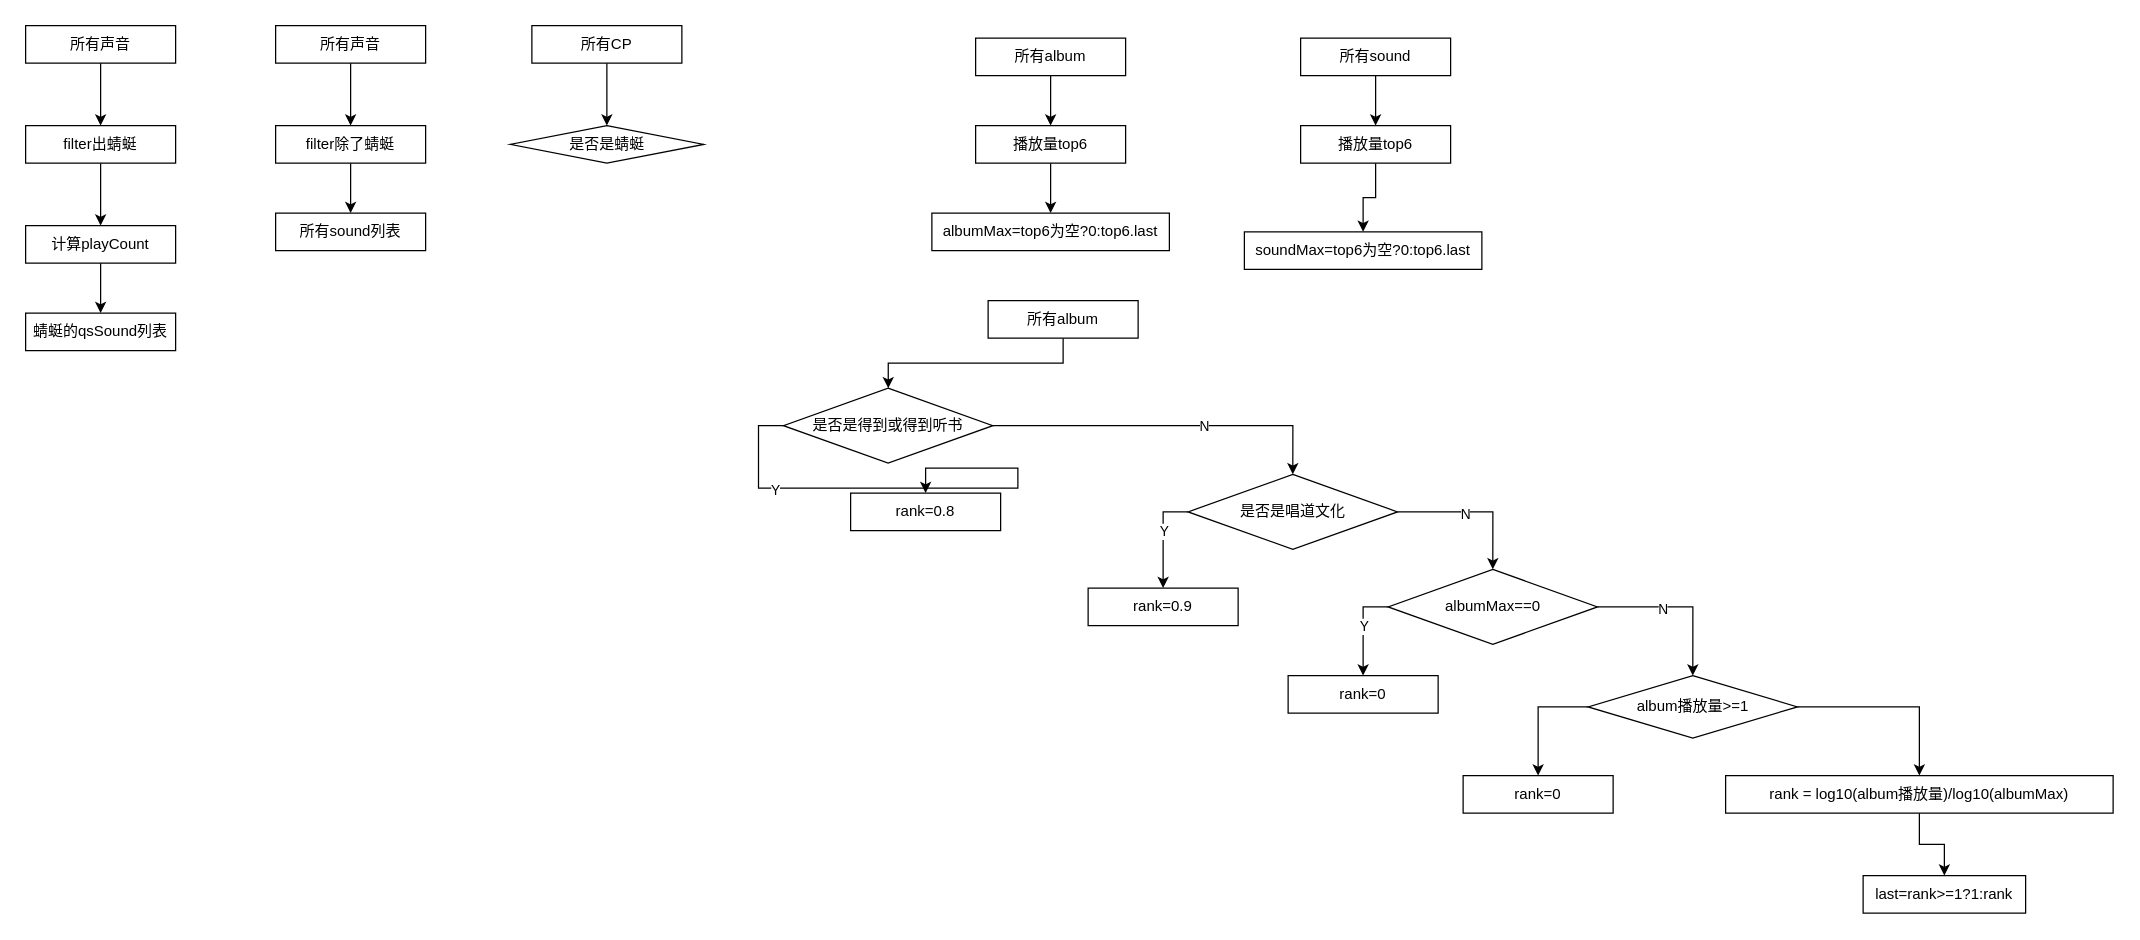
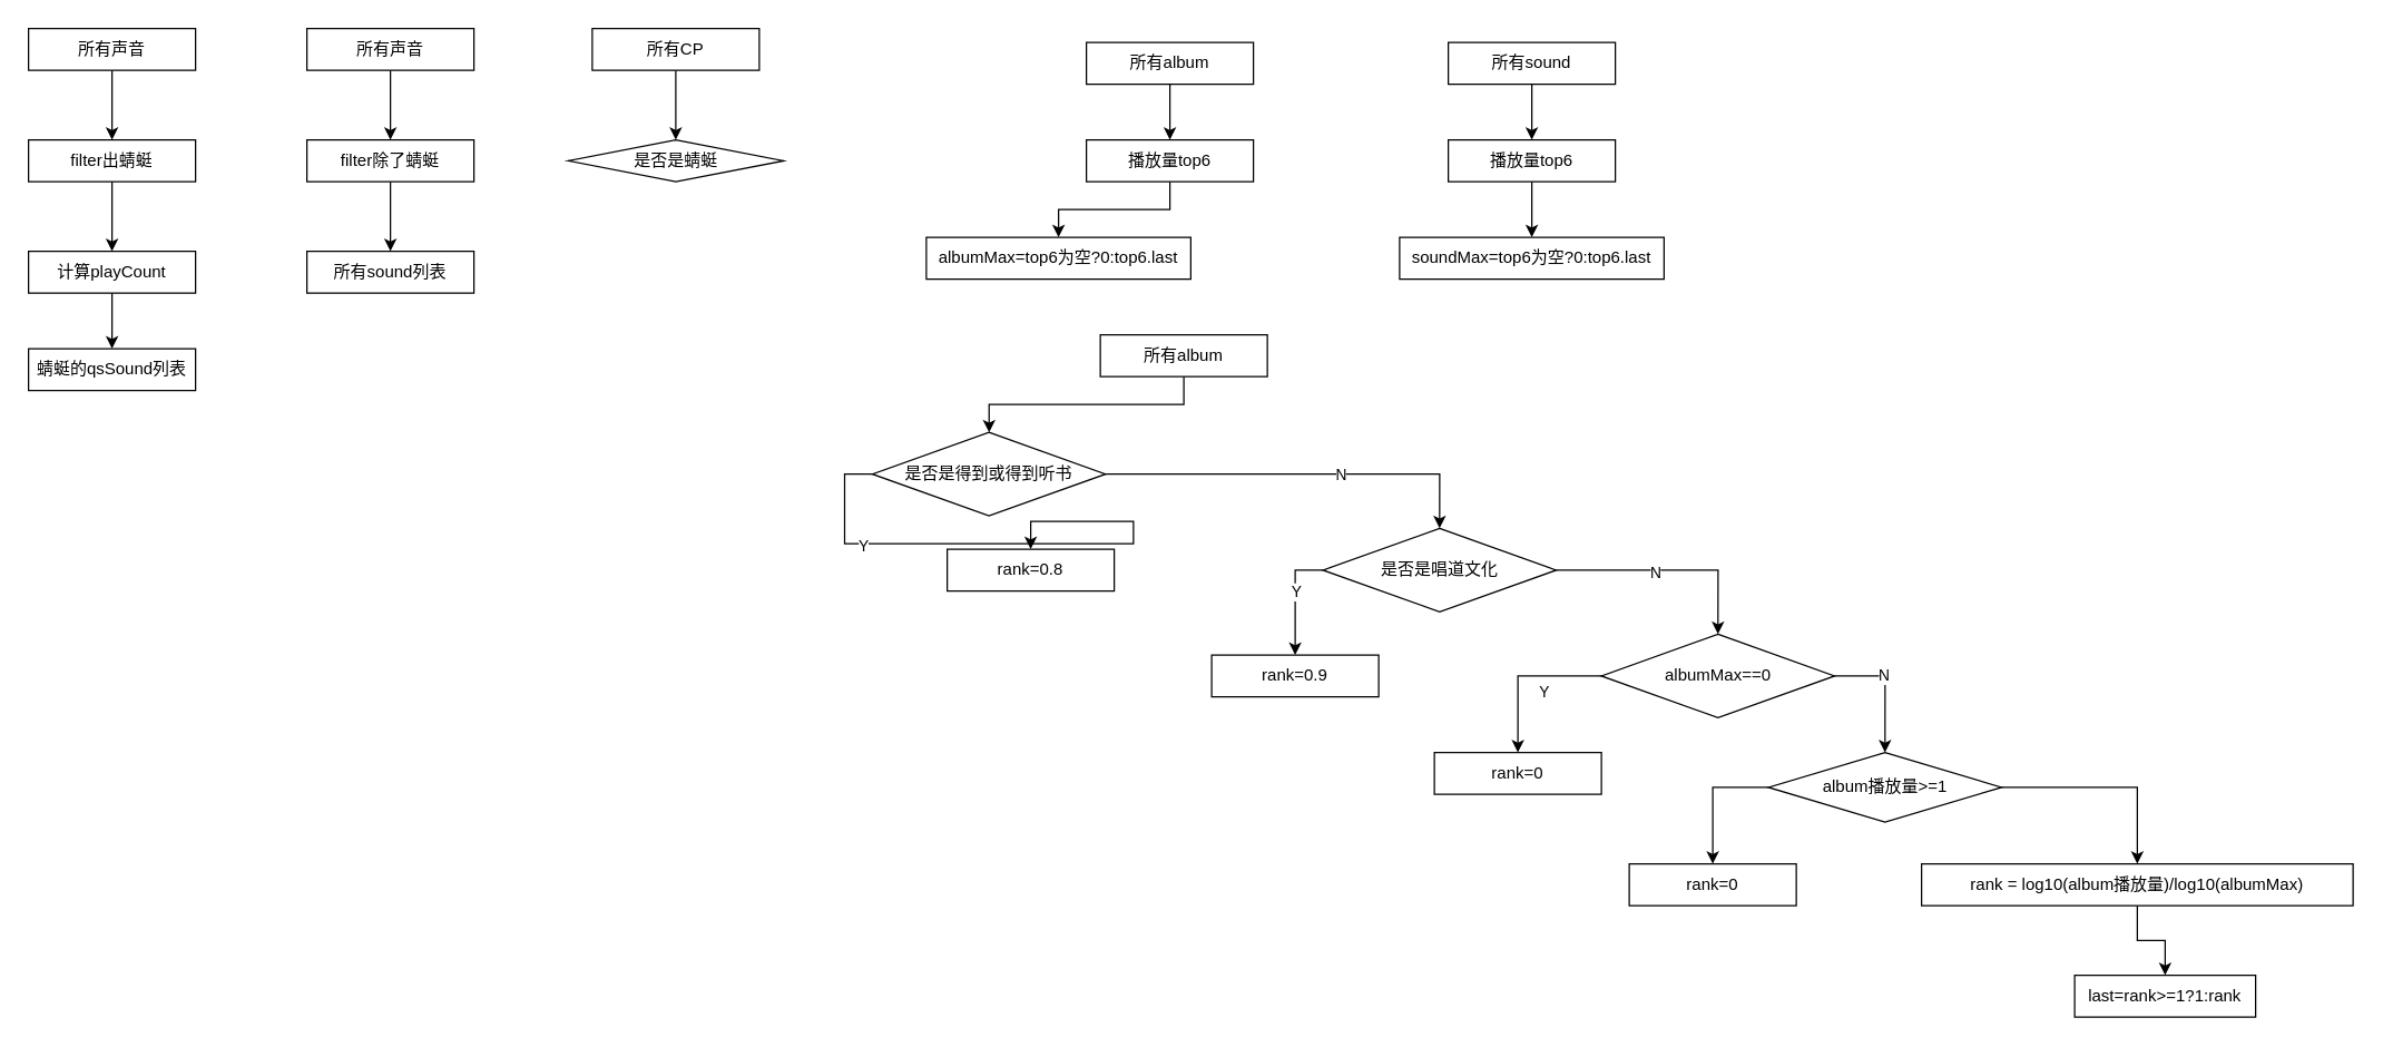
- <mxCell id="13" value="所有sound列表" style="rounded=0;whiteSpace=wrap;html=1;" vertex="1" parent="1"><mxGeometry x="220" y="170" width="120" height="30" as="geometry" /></mxCell>
+ <mxCell id="13" value="所有sound列表" style="rounded=0;whiteSpace=wrap;html=1;" vertex="1" parent="1"><mxGeometry x="220" y="180" width="120" height="30" as="geometry" /></mxCell>
- <mxCell id="23" value="albumMax=top6为空?0:top6.last" style="rounded=0;whiteSpace=wrap;html=1;" vertex="1" parent="1"><mxGeometry x="745" y="170" width="190" height="30" as="geometry" /></mxCell>
+ <mxCell id="23" value="albumMax=top6为空?0:top6.last" style="rounded=0;whiteSpace=wrap;html=1;" vertex="1" parent="1"><mxGeometry x="665" y="170" width="190" height="30" as="geometry" /></mxCell>
- <mxCell id="26" value="soundMax=top6为空?0:top6.last" style="rounded=0;whiteSpace=wrap;html=1;" vertex="1" parent="1"><mxGeometry x="995" y="185" width="190" height="30" as="geometry" /></mxCell>
+ <mxCell id="26" value="soundMax=top6为空?0:top6.last" style="rounded=0;whiteSpace=wrap;html=1;" vertex="1" parent="1"><mxGeometry x="1005" y="170" width="190" height="30" as="geometry" /></mxCell>
- <mxCell id="45" value="albumMax==0" style="rhombus;whiteSpace=wrap;html=1;" vertex="1" parent="1"><mxGeometry x="1110" y="455" width="167.5" height="60" as="geometry" /></mxCell>
+ <mxCell id="45" value="albumMax==0" style="rhombus;whiteSpace=wrap;html=1;" vertex="1" parent="1"><mxGeometry x="1150" y="455" width="167.5" height="60" as="geometry" /></mxCell>
